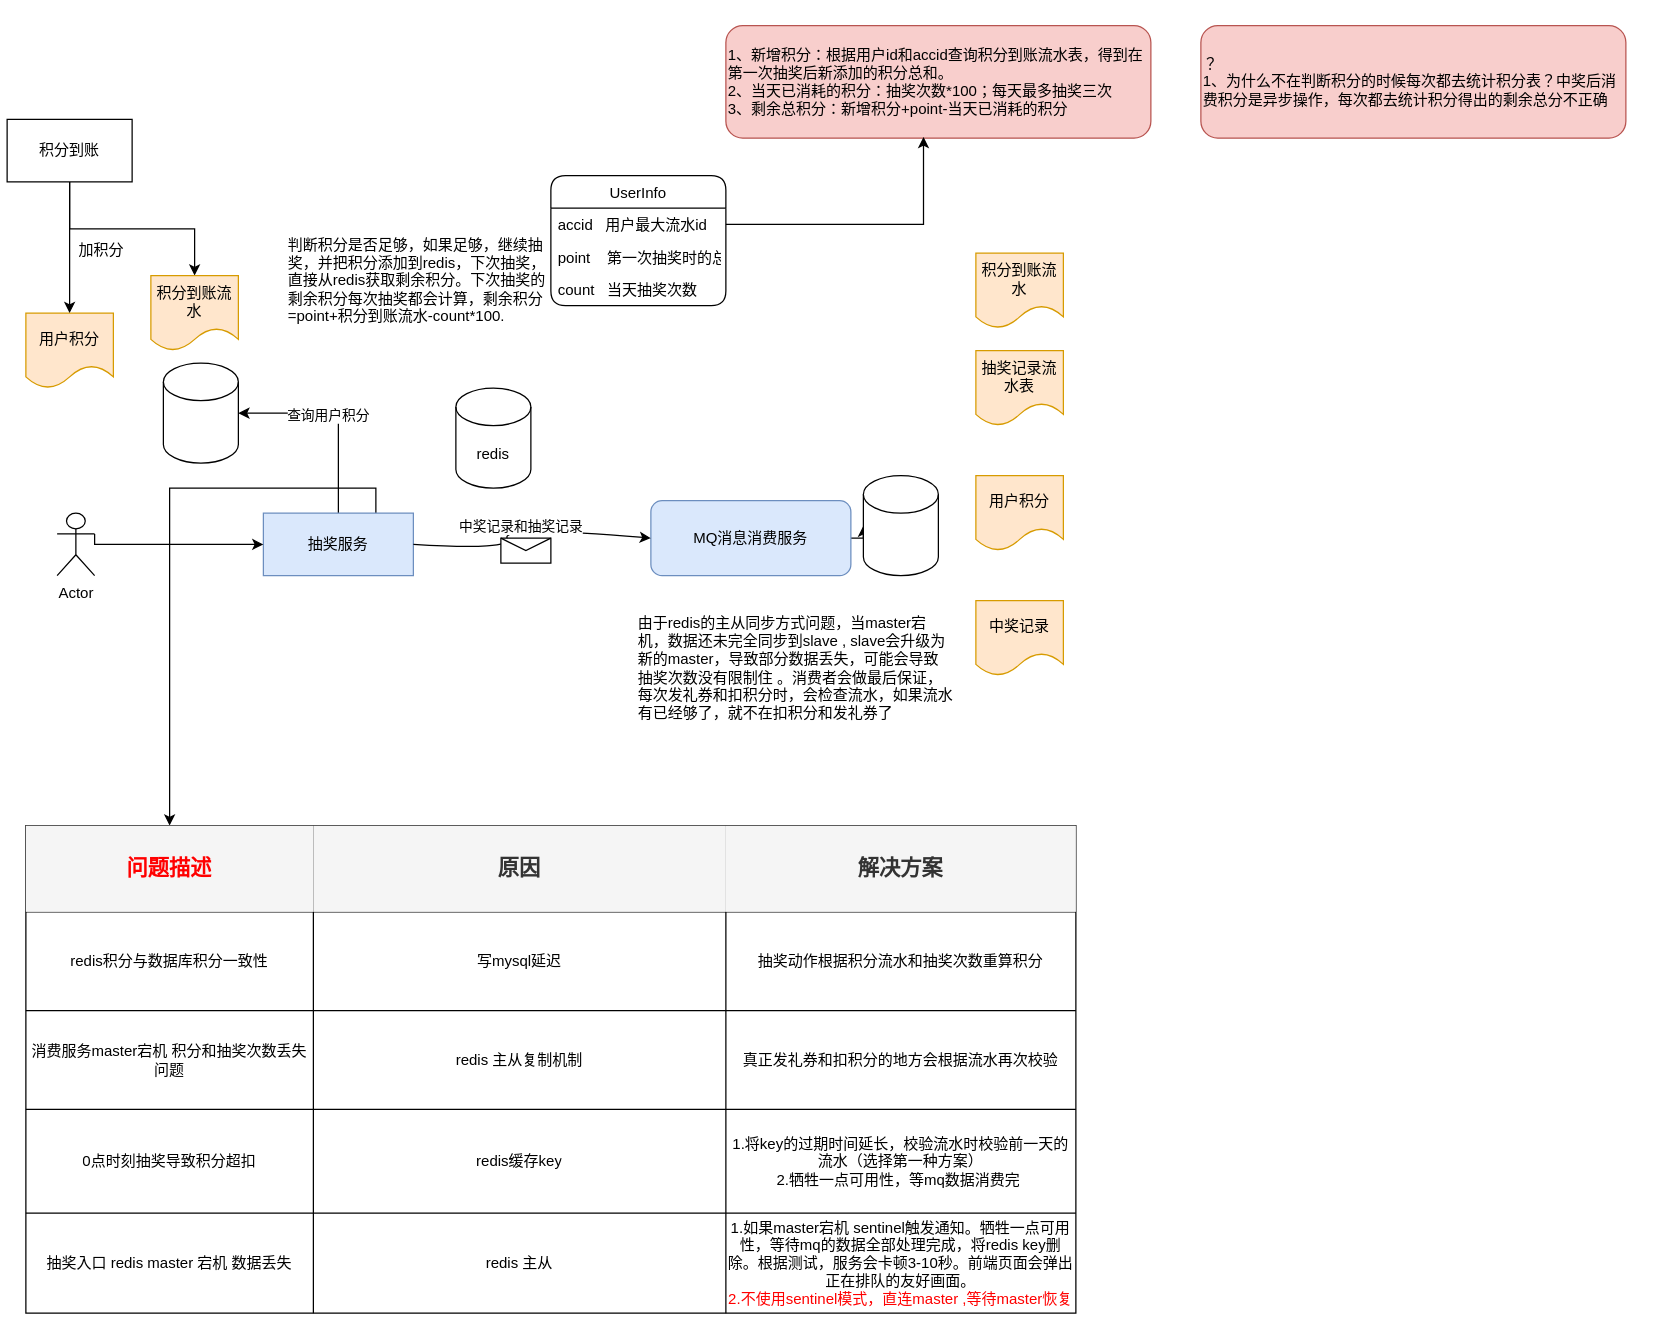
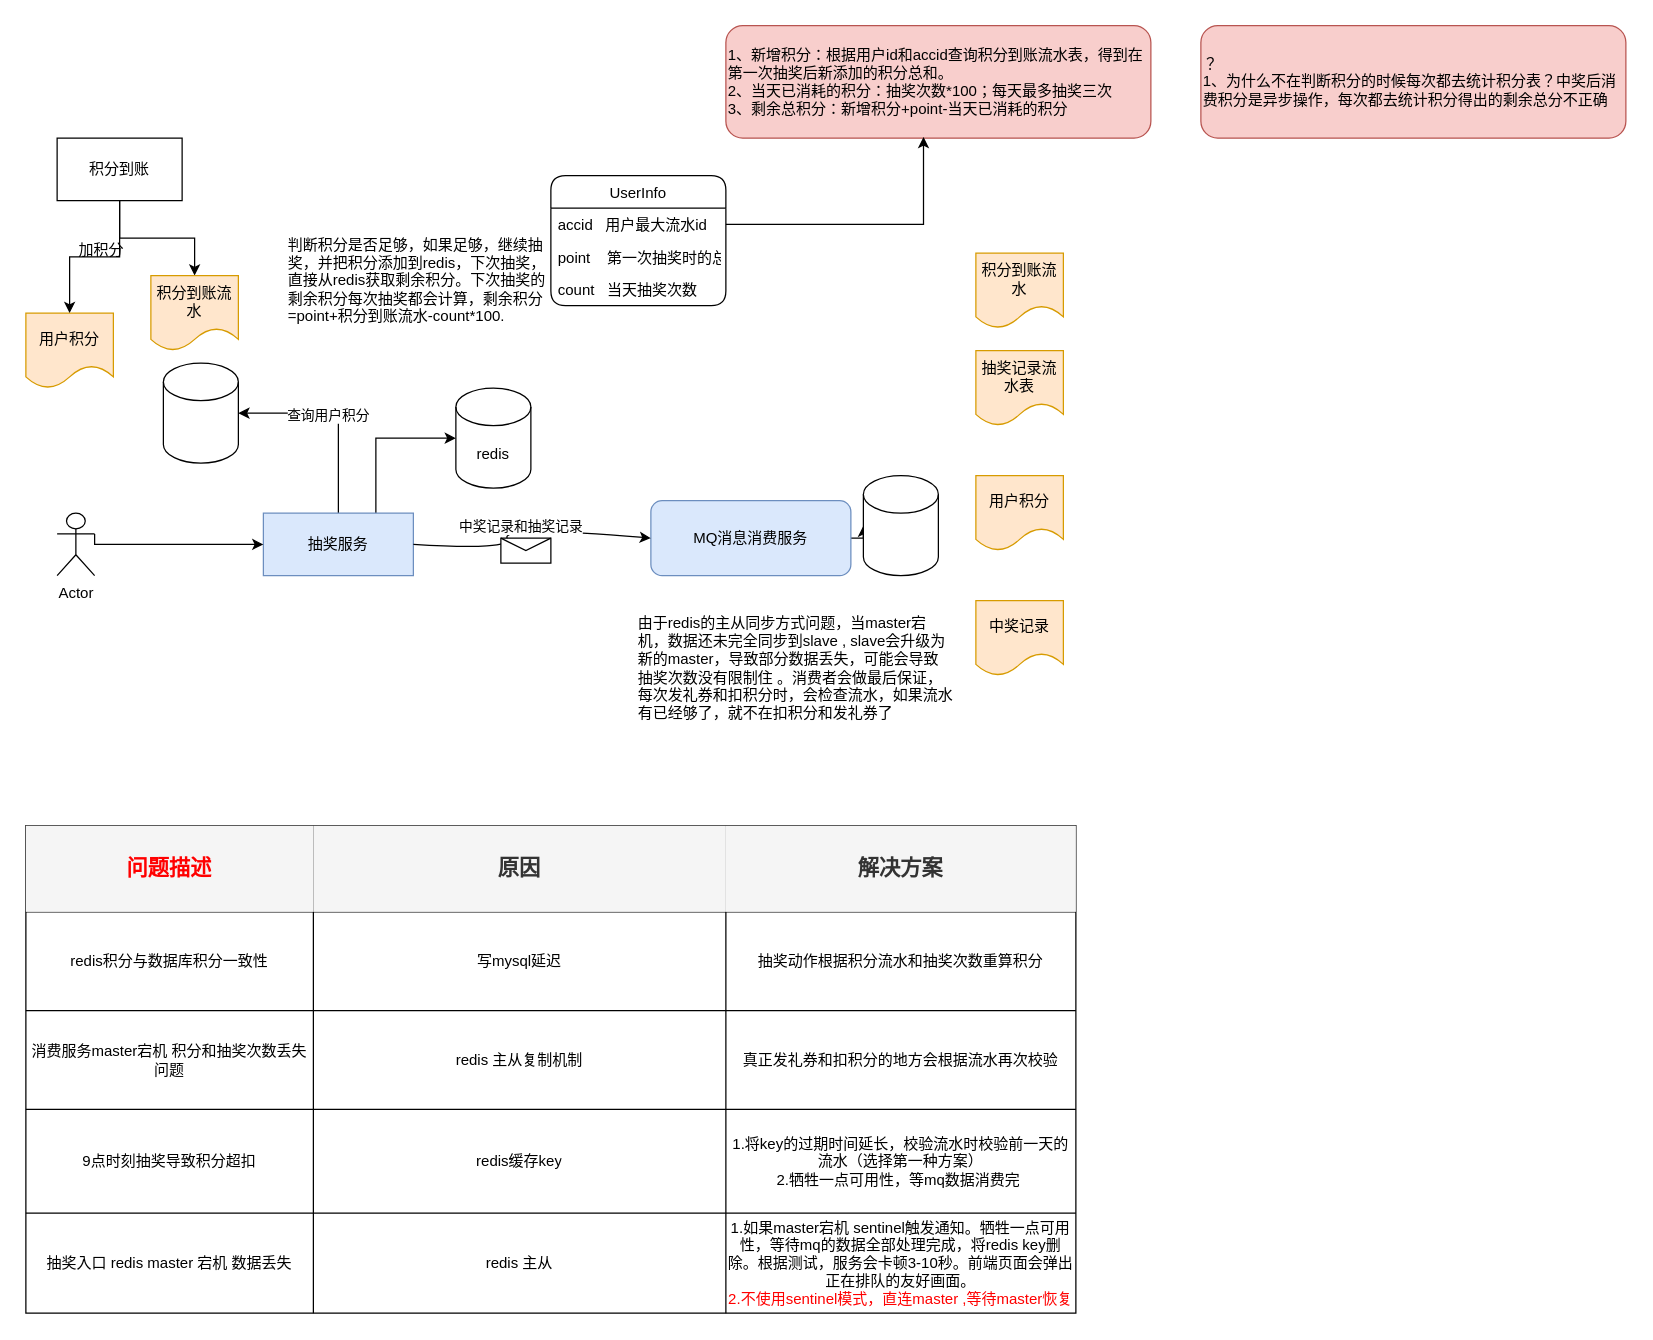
- <mxCell id="28" value="积分到账" style="rounded=0;whiteSpace=wrap;html=1;glass=0;" parent="1" vertex="1"><mxGeometry x="5" y="95" width="100" height="50" as="geometry" /></mxCell>
+ <mxCell id="28" value="积分到账" style="rounded=0;whiteSpace=wrap;html=1;glass=0;" parent="1" vertex="1"><mxGeometry x="45" y="110" width="100" height="50" as="geometry" /></mxCell>
- <mxCell id="4" style="edgeStyle=orthogonalEdgeStyle;rounded=0;orthogonalLoop=1;jettySize=auto;html=1;exitX=0.75;exitY=0;exitDx=0;exitDy=0;" parent="1" source="5" target="34" edge="1"><mxGeometry relative="1" as="geometry" /></mxCell>
+ <mxCell id="4" style="edgeStyle=orthogonalEdgeStyle;rounded=0;orthogonalLoop=1;jettySize=auto;html=1;entryX=0;entryY=0.5;entryDx=0;entryDy=0;entryPerimeter=0;exitX=0.75;exitY=0;exitDx=0;exitDy=0;" parent="1" source="5" target="18" edge="1"><mxGeometry relative="1" as="geometry" /></mxCell>
- <mxCell id="46" value="0点时刻抽奖导致积分超扣" style="shape=partialRectangle;html=1;whiteSpace=wrap;connectable=0;fillColor=none;top=0;left=0;bottom=0;right=0;overflow=hidden;" parent="45" vertex="1"><mxGeometry width="230" height="83" as="geometry"><mxRectangle width="230" height="83" as="alternateBounds" /></mxGeometry></mxCell>
+ <mxCell id="46" value="9点时刻抽奖导致积分超扣" style="shape=partialRectangle;html=1;whiteSpace=wrap;connectable=0;fillColor=none;top=0;left=0;bottom=0;right=0;overflow=hidden;" parent="45" vertex="1"><mxGeometry width="230" height="83" as="geometry"><mxRectangle width="230" height="83" as="alternateBounds" /></mxGeometry></mxCell>
